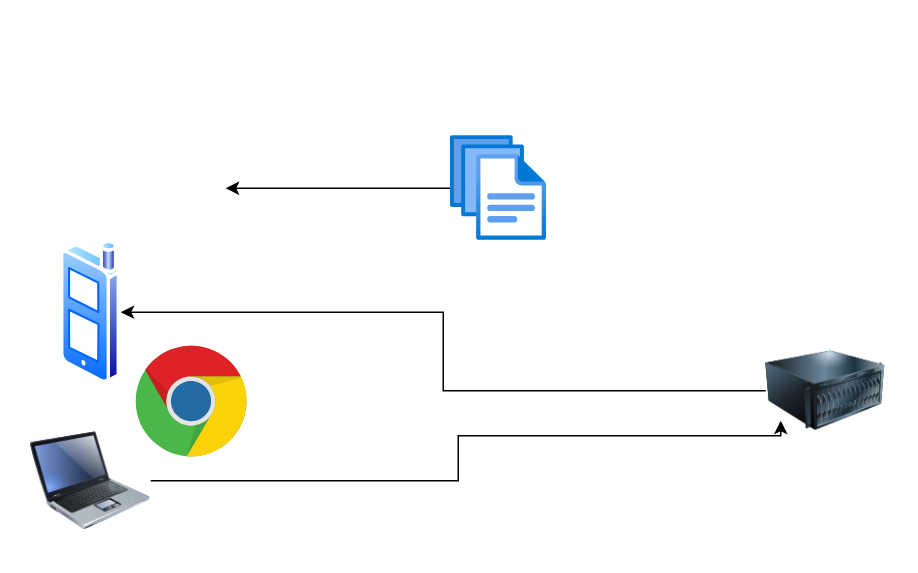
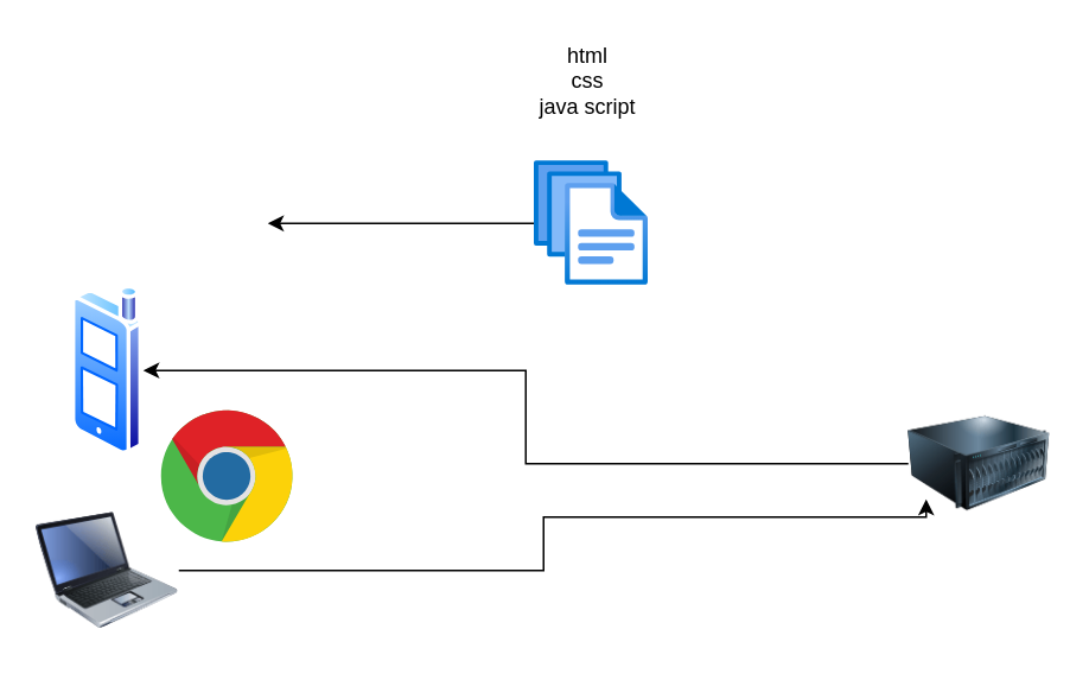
+ <mxCell id="10" value="html&lt;br&gt;css&lt;br&gt;java script" style="text;html=1;strokeColor=none;fillColor=none;align=center;verticalAlign=middle;whiteSpace=wrap;rounded=0;" vertex="1" parent="1"><mxGeometry x="300" y="20" width="60" height="50" as="geometry" /></mxCell>
